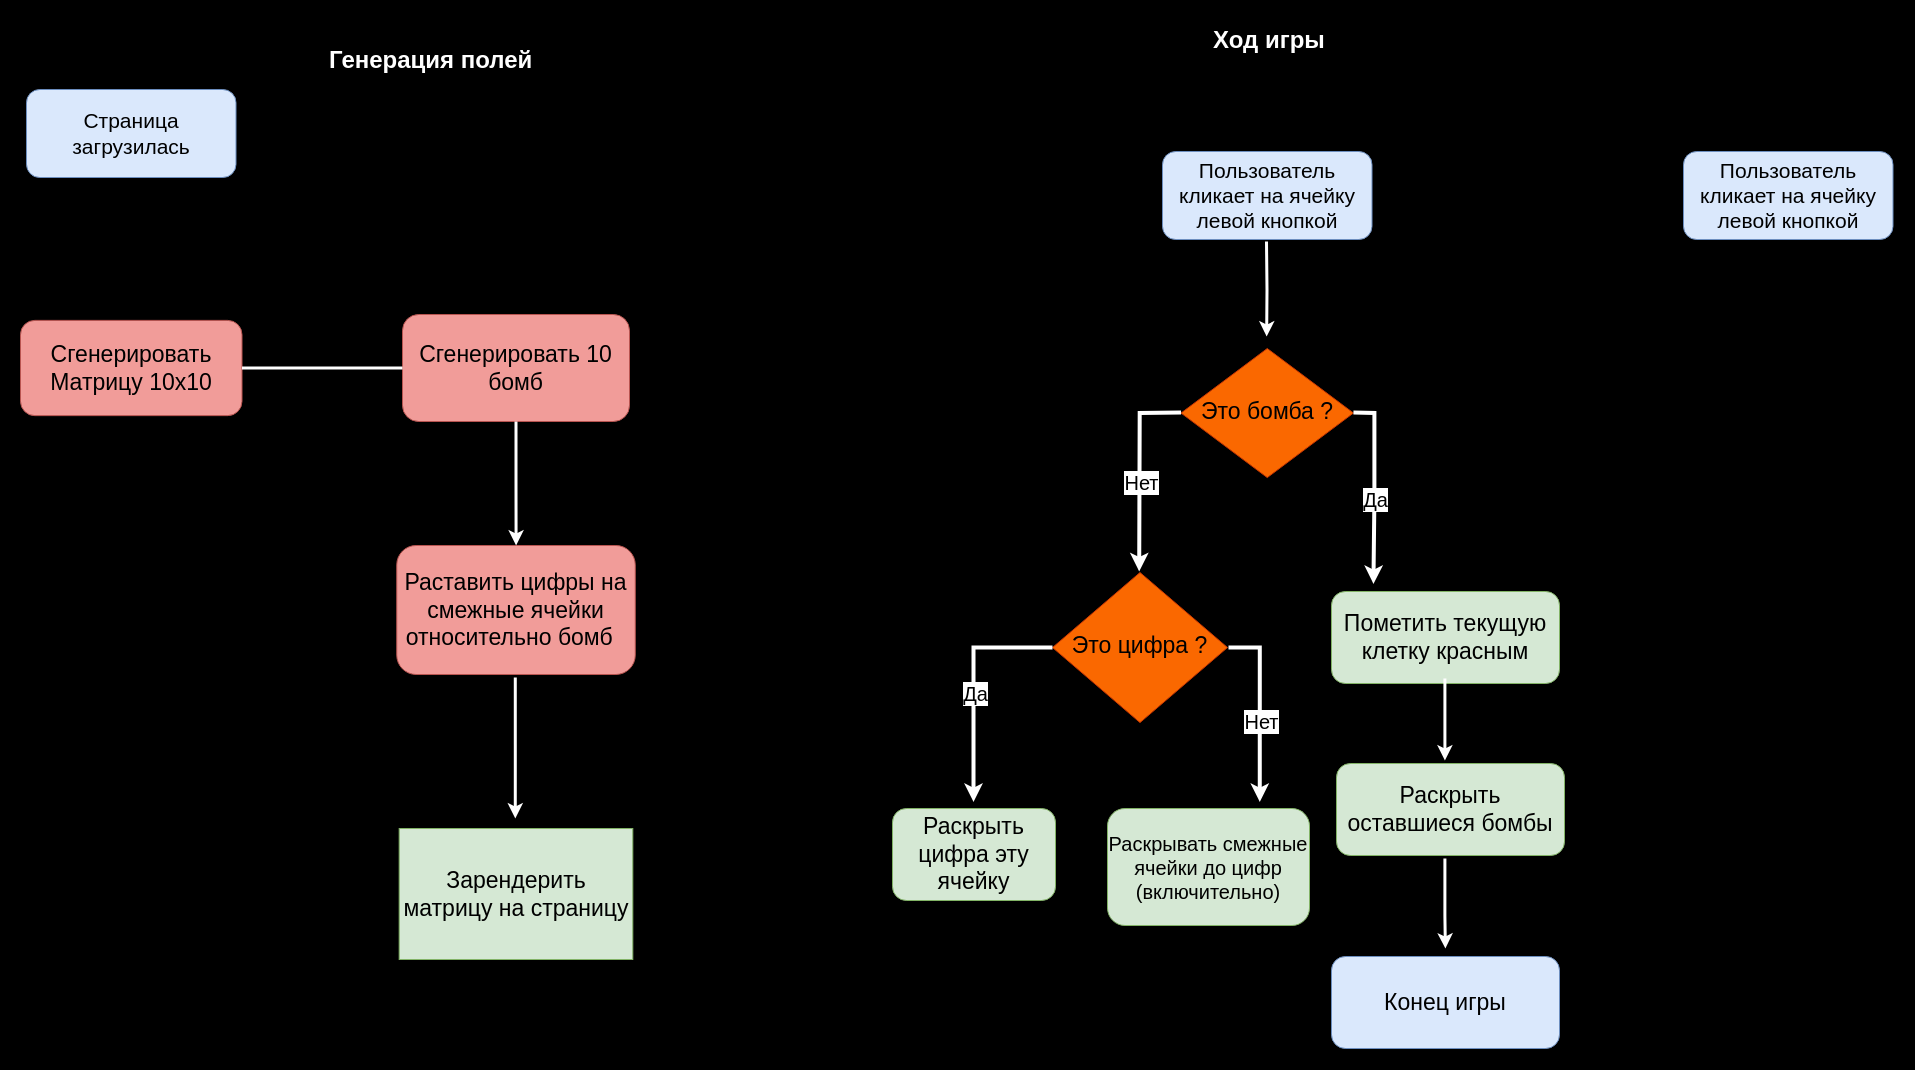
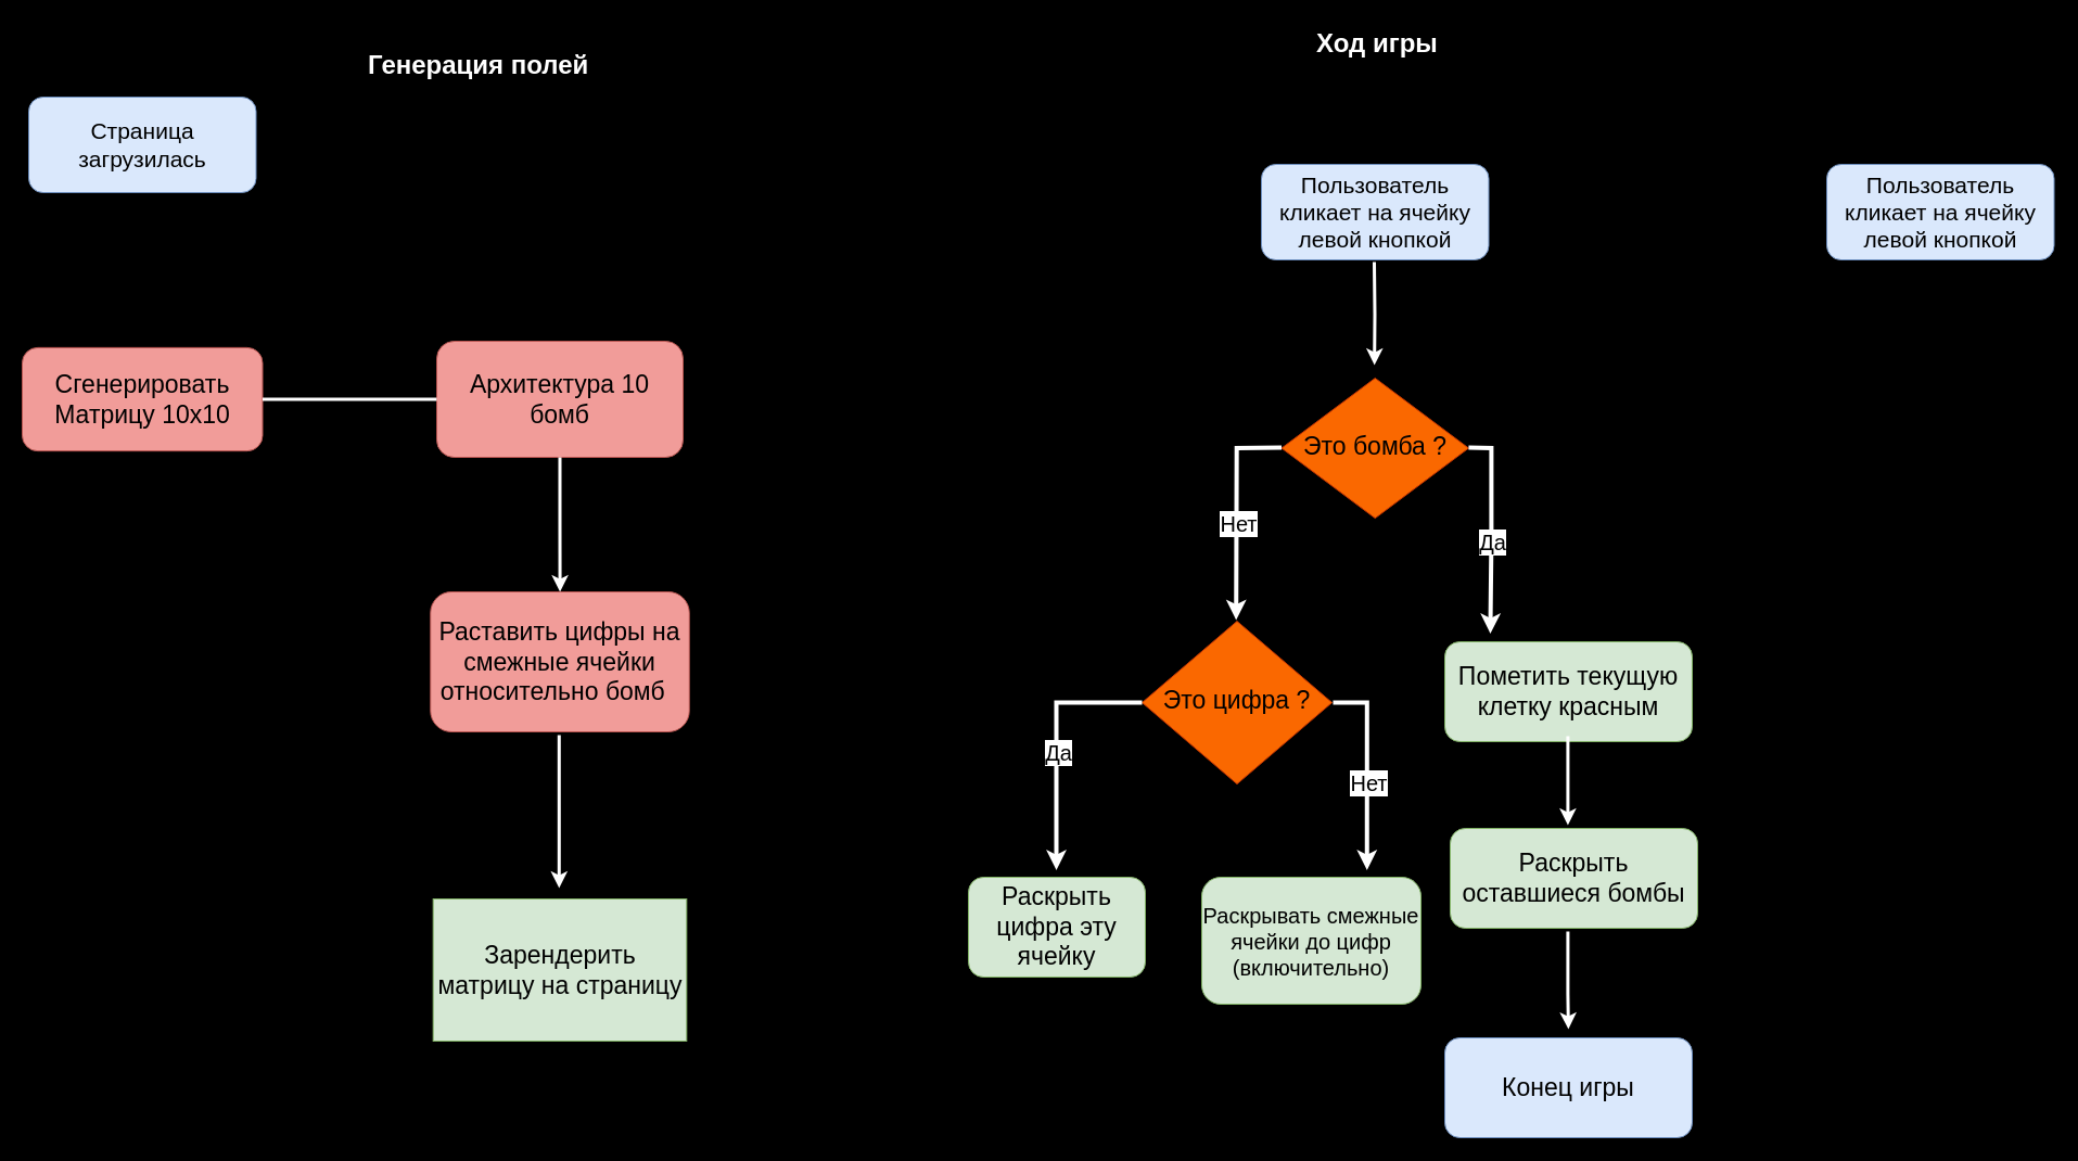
- <mxCell id="8" value="&lt;h1&gt;&lt;font color=&quot;#ffffff&quot;&gt;&lt;span style=&quot;background-color: rgb(0, 0, 0);&quot;&gt;Генерация полей&lt;/span&gt;&lt;/font&gt;&lt;/h1&gt;" style="text;html=1;strokeColor=none;fillColor=none;spacing=5;spacingTop=-20;whiteSpace=wrap;overflow=hidden;rounded=0;" vertex="1" parent="1"><mxGeometry x="324" y="40" width="225" height="40" as="geometry" /></mxCell>
+ <mxCell id="8" value="&lt;h1&gt;&lt;font color=&quot;#ffffff&quot;&gt;&lt;span style=&quot;background-color: rgb(0, 0, 0);&quot;&gt;Генерация полей&lt;/span&gt;&lt;/font&gt;&lt;/h1&gt;" style="text;html=1;strokeColor=none;fillColor=none;spacing=5;spacingTop=-20;whiteSpace=wrap;overflow=hidden;rounded=0;" vertex="1" parent="1"><mxGeometry x="334" y="40" width="225" height="40" as="geometry" /></mxCell>
- <mxCell id="9" value="&lt;font style=&quot;font-size: 23px;&quot;&gt;Сгенерировать 10 бомб&lt;/font&gt;" style="rounded=1;whiteSpace=wrap;html=1;fontSize=12;glass=0;strokeWidth=1;shadow=0;fillColor=#F19C99;strokeColor=#b85450;" vertex="1" parent="1"><mxGeometry x="402" y="314" width="227" height="107.01" as="geometry" /></mxCell>
+ <mxCell id="9" value="&lt;font style=&quot;font-size: 23px;&quot;&gt;Архитектура 10 бомб&lt;/font&gt;" style="rounded=1;whiteSpace=wrap;html=1;fontSize=12;glass=0;strokeWidth=1;shadow=0;fillColor=#F19C99;strokeColor=#b85450;" vertex="1" parent="1"><mxGeometry x="402" y="314" width="227" height="107.01" as="geometry" /></mxCell>
